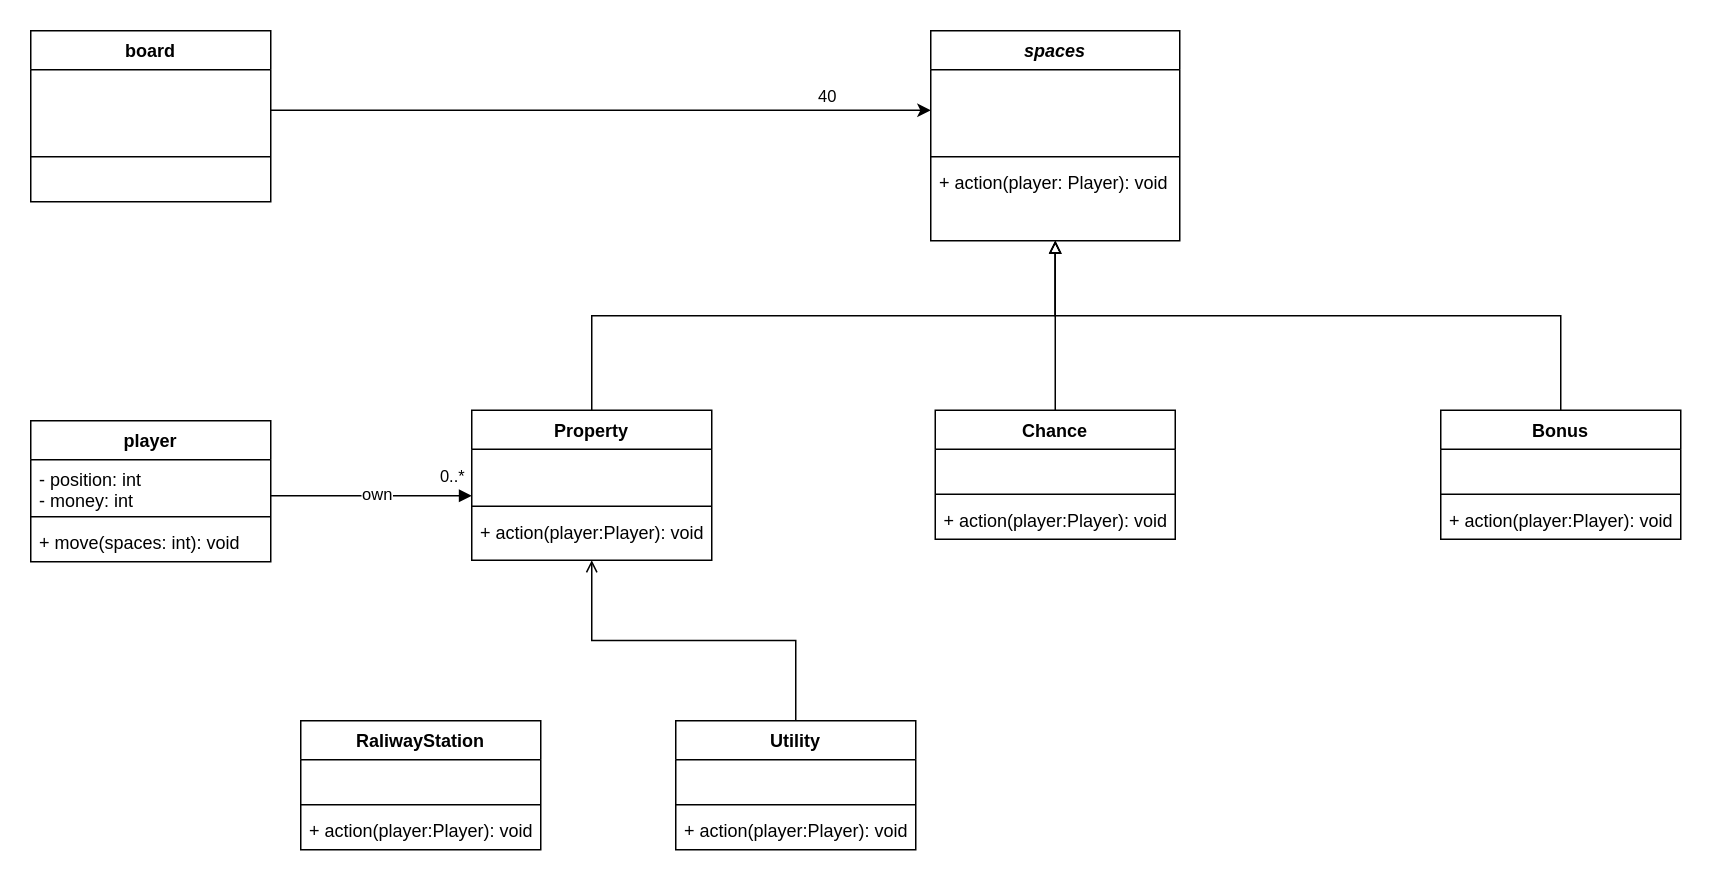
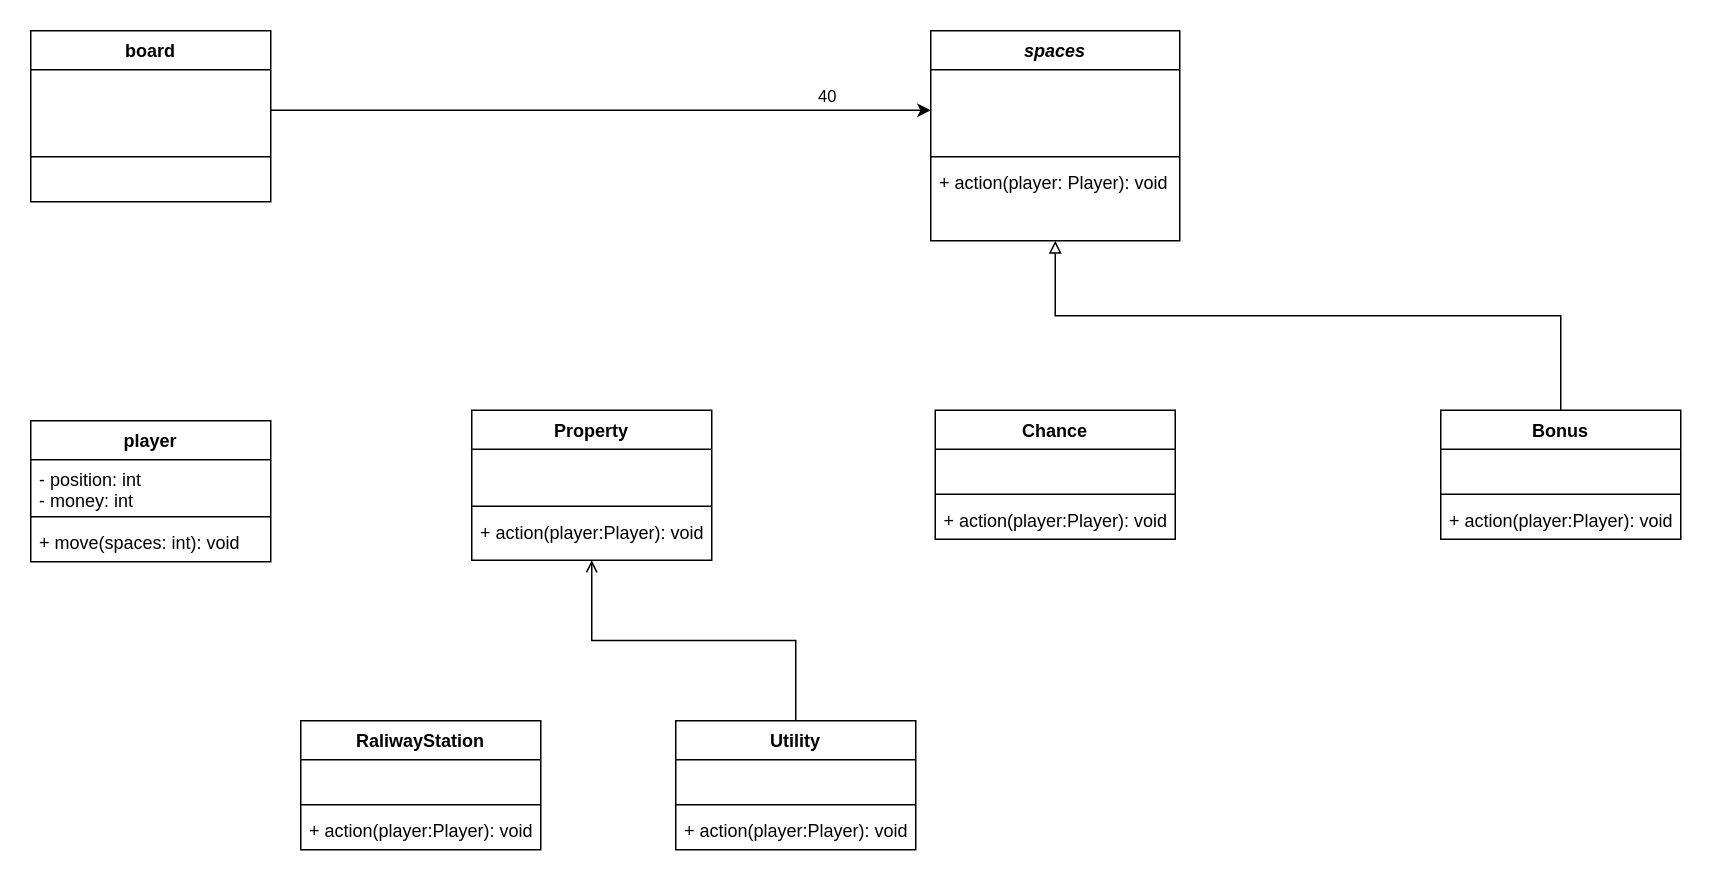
- <mxCell id="8" style="edgeStyle=orthogonalEdgeStyle;rounded=0;orthogonalLoop=1;jettySize=auto;html=1;endArrow=block;endFill=0;" edge="1" parent="1" source="16" target="20"><mxGeometry relative="1" as="geometry"><Array as="points"><mxPoint x="394" y="210" /><mxPoint x="703" y="210" /></Array></mxGeometry></mxCell>
- <mxCell id="24" style="edgeStyle=orthogonalEdgeStyle;rounded=0;orthogonalLoop=1;jettySize=auto;html=1;endArrow=block;endFill=0;" edge="1" parent="1" source="25" target="20"><mxGeometry relative="1" as="geometry" /></mxCell>
- <mxCell id="9" style="edgeStyle=orthogonalEdgeStyle;rounded=0;orthogonalLoop=1;jettySize=auto;html=1;endArrow=block;endFill=1;" edge="1" parent="1" source="12" target="16"><mxGeometry relative="1" as="geometry"><Array as="points"><mxPoint x="280" y="330" /><mxPoint x="280" y="330" /></Array></mxGeometry></mxCell>
- <mxCell id="10" value="0..*" style="edgeLabel;html=1;align=center;verticalAlign=middle;resizable=0;points=[];" vertex="1" connectable="0" parent="9"><mxGeometry x="0.492" y="-11" relative="1" as="geometry"><mxPoint x="20" y="-25" as="offset" /></mxGeometry></mxCell>
- <mxCell id="11" value="own" style="edgeLabel;html=1;align=center;verticalAlign=middle;resizable=0;points=[];" vertex="1" connectable="0" parent="9"><mxGeometry x="0.492" y="44" relative="1" as="geometry"><mxPoint x="-30" y="42" as="offset" /></mxGeometry></mxCell>
